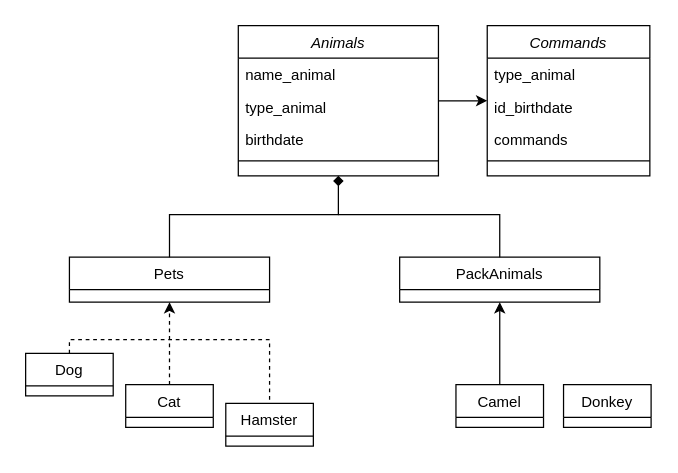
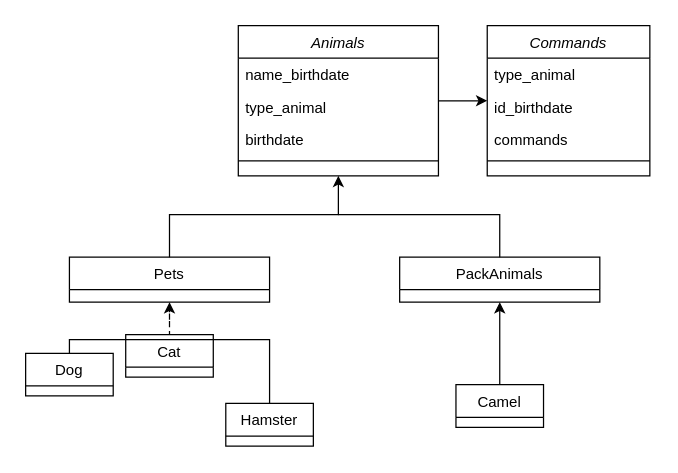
- <mxCell id="4" value="name_animal" style="text;align=left;verticalAlign=top;spacingLeft=4;spacingRight=4;overflow=hidden;rotatable=0;points=[[0,0.5],[1,0.5]];portConstraint=eastwest;" parent="3" vertex="1"><mxGeometry y="26" width="160" height="26" as="geometry" /></mxCell>
+ <mxCell id="4" value="name_birthdate" style="text;align=left;verticalAlign=top;spacingLeft=4;spacingRight=4;overflow=hidden;rotatable=0;points=[[0,0.5],[1,0.5]];portConstraint=eastwest;" parent="3" vertex="1"><mxGeometry y="26" width="160" height="26" as="geometry" /></mxCell>
- <mxCell id="17" value="" style="endArrow=diamond;html=1;rounded=0;exitX=0.5;exitY=0;exitDx=0;exitDy=0;entryX=0.5;entryY=1;entryDx=0;entryDy=0;" edge="1" parent="1" source="8" target="3"><mxGeometry width="50" height="50" relative="1" as="geometry"><mxPoint x="130" y="205" as="sourcePoint" /><mxPoint x="270" y="151" as="targetPoint" /><Array as="points"><mxPoint x="135" y="171" /><mxPoint x="270" y="171" /></Array></mxGeometry></mxCell>
+ <mxCell id="17" value="" style="endArrow=classic;html=1;rounded=0;exitX=0.5;exitY=0;exitDx=0;exitDy=0;entryX=0.5;entryY=1;entryDx=0;entryDy=0;" edge="1" parent="1" source="8" target="3"><mxGeometry width="50" height="50" relative="1" as="geometry"><mxPoint x="130" y="205" as="sourcePoint" /><mxPoint x="270" y="151" as="targetPoint" /><Array as="points"><mxPoint x="135" y="171" /><mxPoint x="270" y="171" /></Array></mxGeometry></mxCell>
- <mxCell id="16" value="" style="endArrow=none;html=1;rounded=0;entryX=0.5;entryY=0;entryDx=0;entryDy=0;exitX=0.5;exitY=0;exitDx=0;exitDy=0;dashed=1;" edge="1" parent="1" source="10" target="13"><mxGeometry width="50" height="50" relative="1" as="geometry"><mxPoint x="60" y="271" as="sourcePoint" /><mxPoint x="300" y="211" as="targetPoint" /><Array as="points"><mxPoint x="55" y="271" /><mxPoint x="215" y="271" /></Array></mxGeometry></mxCell>
+ <mxCell id="16" value="" style="endArrow=none;html=1;rounded=0;entryX=0.5;entryY=0;entryDx=0;entryDy=0;exitX=0.5;exitY=0;exitDx=0;exitDy=0;" edge="1" parent="1" source="10" target="13"><mxGeometry width="50" height="50" relative="1" as="geometry"><mxPoint x="60" y="271" as="sourcePoint" /><mxPoint x="300" y="211" as="targetPoint" /><Array as="points"><mxPoint x="55" y="271" /><mxPoint x="215" y="271" /></Array></mxGeometry></mxCell>
- <mxCell id="12" value="Cat" style="swimlane;fontStyle=0;align=center;verticalAlign=top;childLayout=stackLayout;horizontal=1;startSize=26;horizontalStack=0;resizeParent=1;resizeLast=0;collapsible=1;marginBottom=0;rounded=0;shadow=0;strokeWidth=1;" vertex="1" parent="1"><mxGeometry x="100" y="307" width="70" height="34" as="geometry"><mxRectangle x="130" y="416" width="160" height="26" as="alternateBounds" /></mxGeometry></mxCell>
+ <mxCell id="12" value="Cat" style="swimlane;fontStyle=0;align=center;verticalAlign=top;childLayout=stackLayout;horizontal=1;startSize=26;horizontalStack=0;resizeParent=1;resizeLast=0;collapsible=1;marginBottom=0;rounded=0;shadow=0;strokeWidth=1;" vertex="1" parent="1"><mxGeometry x="100" y="267" width="70" height="34" as="geometry"><mxRectangle x="130" y="416" width="160" height="26" as="alternateBounds" /></mxGeometry></mxCell>
- <mxCell id="15" value="Donkey" style="swimlane;fontStyle=0;align=center;verticalAlign=top;childLayout=stackLayout;horizontal=1;startSize=26;horizontalStack=0;resizeParent=1;resizeLast=0;collapsible=1;marginBottom=0;rounded=0;shadow=0;strokeWidth=1;" vertex="1" parent="1"><mxGeometry x="450" y="307" width="70" height="34" as="geometry"><mxRectangle x="130" y="380" width="160" height="26" as="alternateBounds" /></mxGeometry></mxCell>
